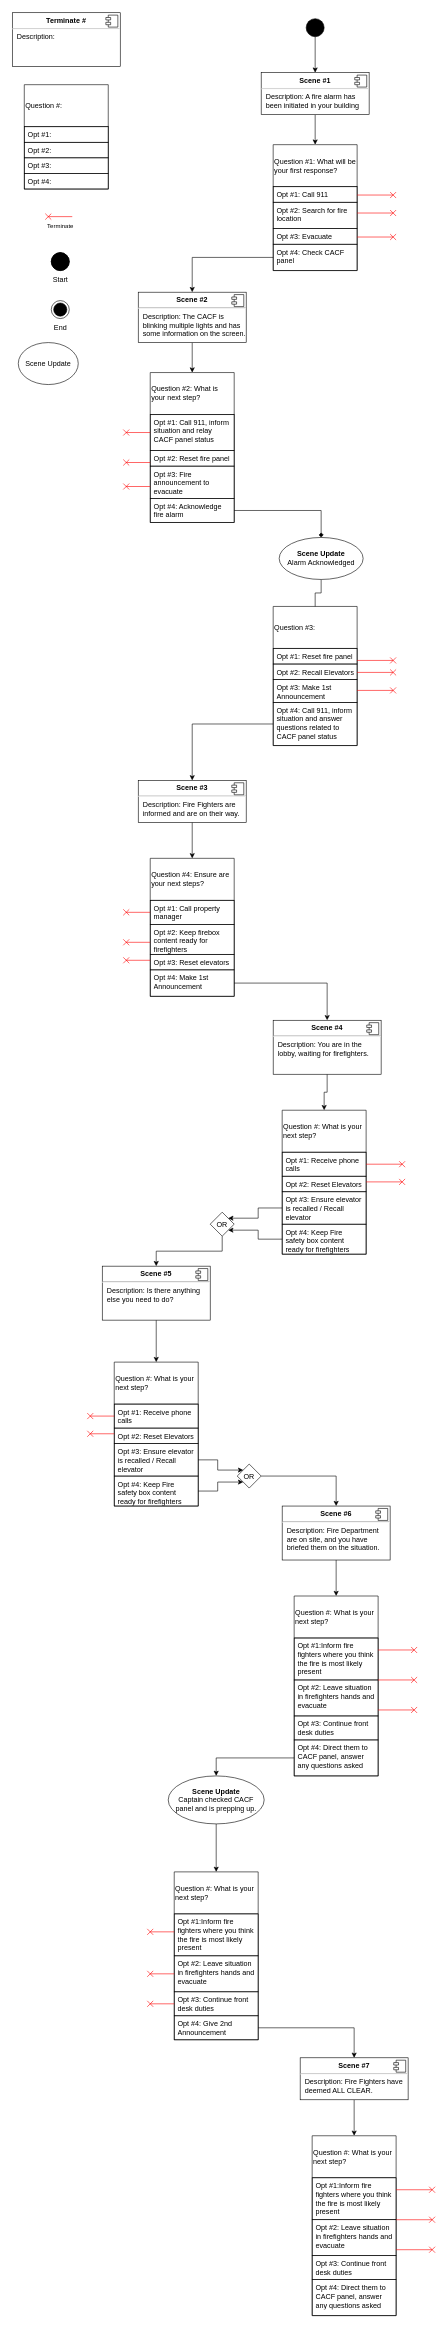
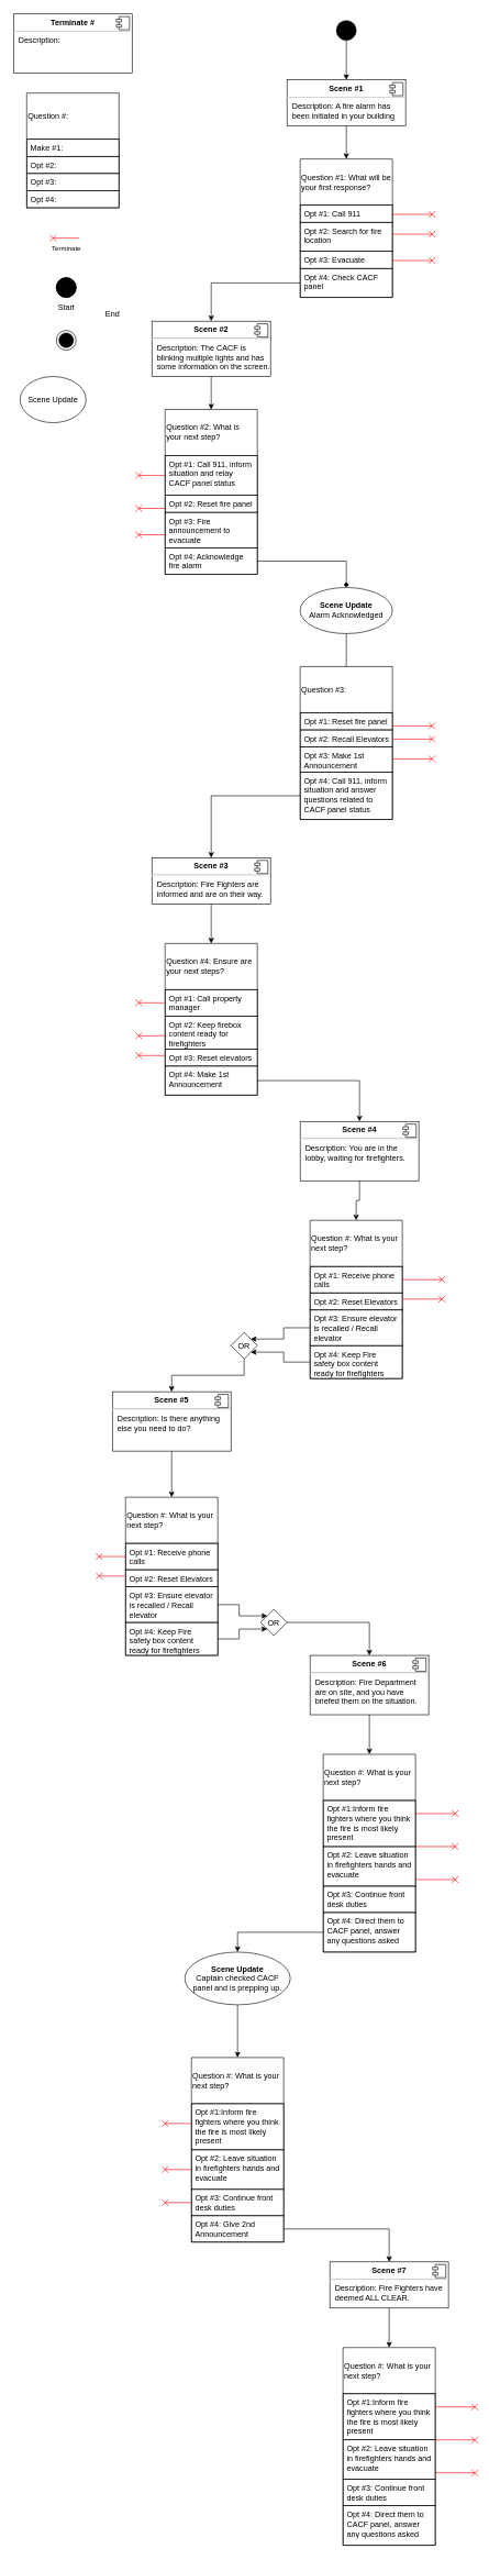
- <mxCell id="5" value="Opt #1:" style="text;strokeColor=default;fillColor=none;align=left;verticalAlign=top;spacingLeft=4;spacingRight=4;overflow=hidden;rotatable=0;points=[[0,0.5],[1,0.5]];portConstraint=eastwest;whiteSpace=wrap;html=1;" parent="4" vertex="1"><mxGeometry y="70" width="140" height="26" as="geometry" /></mxCell>
+ <mxCell id="5" value="Make #1:" style="text;strokeColor=default;fillColor=none;align=left;verticalAlign=top;spacingLeft=4;spacingRight=4;overflow=hidden;rotatable=0;points=[[0,0.5],[1,0.5]];portConstraint=eastwest;whiteSpace=wrap;html=1;" parent="4" vertex="1"><mxGeometry y="70" width="140" height="26" as="geometry" /></mxCell>
- <mxCell id="14" value="End" style="text;html=1;align=center;verticalAlign=middle;resizable=0;points=[];autosize=1;strokeColor=none;fillColor=none;" parent="1" vertex="1"><mxGeometry x="80" y="530" width="40" height="30" as="geometry" /></mxCell>
+ <mxCell id="14" value="End" style="text;html=1;align=center;verticalAlign=middle;resizable=0;points=[];autosize=1;strokeColor=none;fillColor=none;" parent="1" vertex="1"><mxGeometry x="150" y="460" width="40" height="30" as="geometry" /></mxCell>
- <mxCell id="43" value="&lt;b&gt;Scene Update&lt;/b&gt;&lt;br&gt;Alarm Acknowledged" style="ellipse;whiteSpace=wrap;html=1;" parent="1" vertex="1"><mxGeometry x="465" y="895" width="140" height="70" as="geometry" /></mxCell>
+ <mxCell id="43" value="&lt;b&gt;Scene Update&lt;/b&gt;&lt;br&gt;Alarm Acknowledged" style="ellipse;whiteSpace=wrap;html=1;" parent="1" vertex="1"><mxGeometry x="455" y="890" width="140" height="70" as="geometry" /></mxCell>
